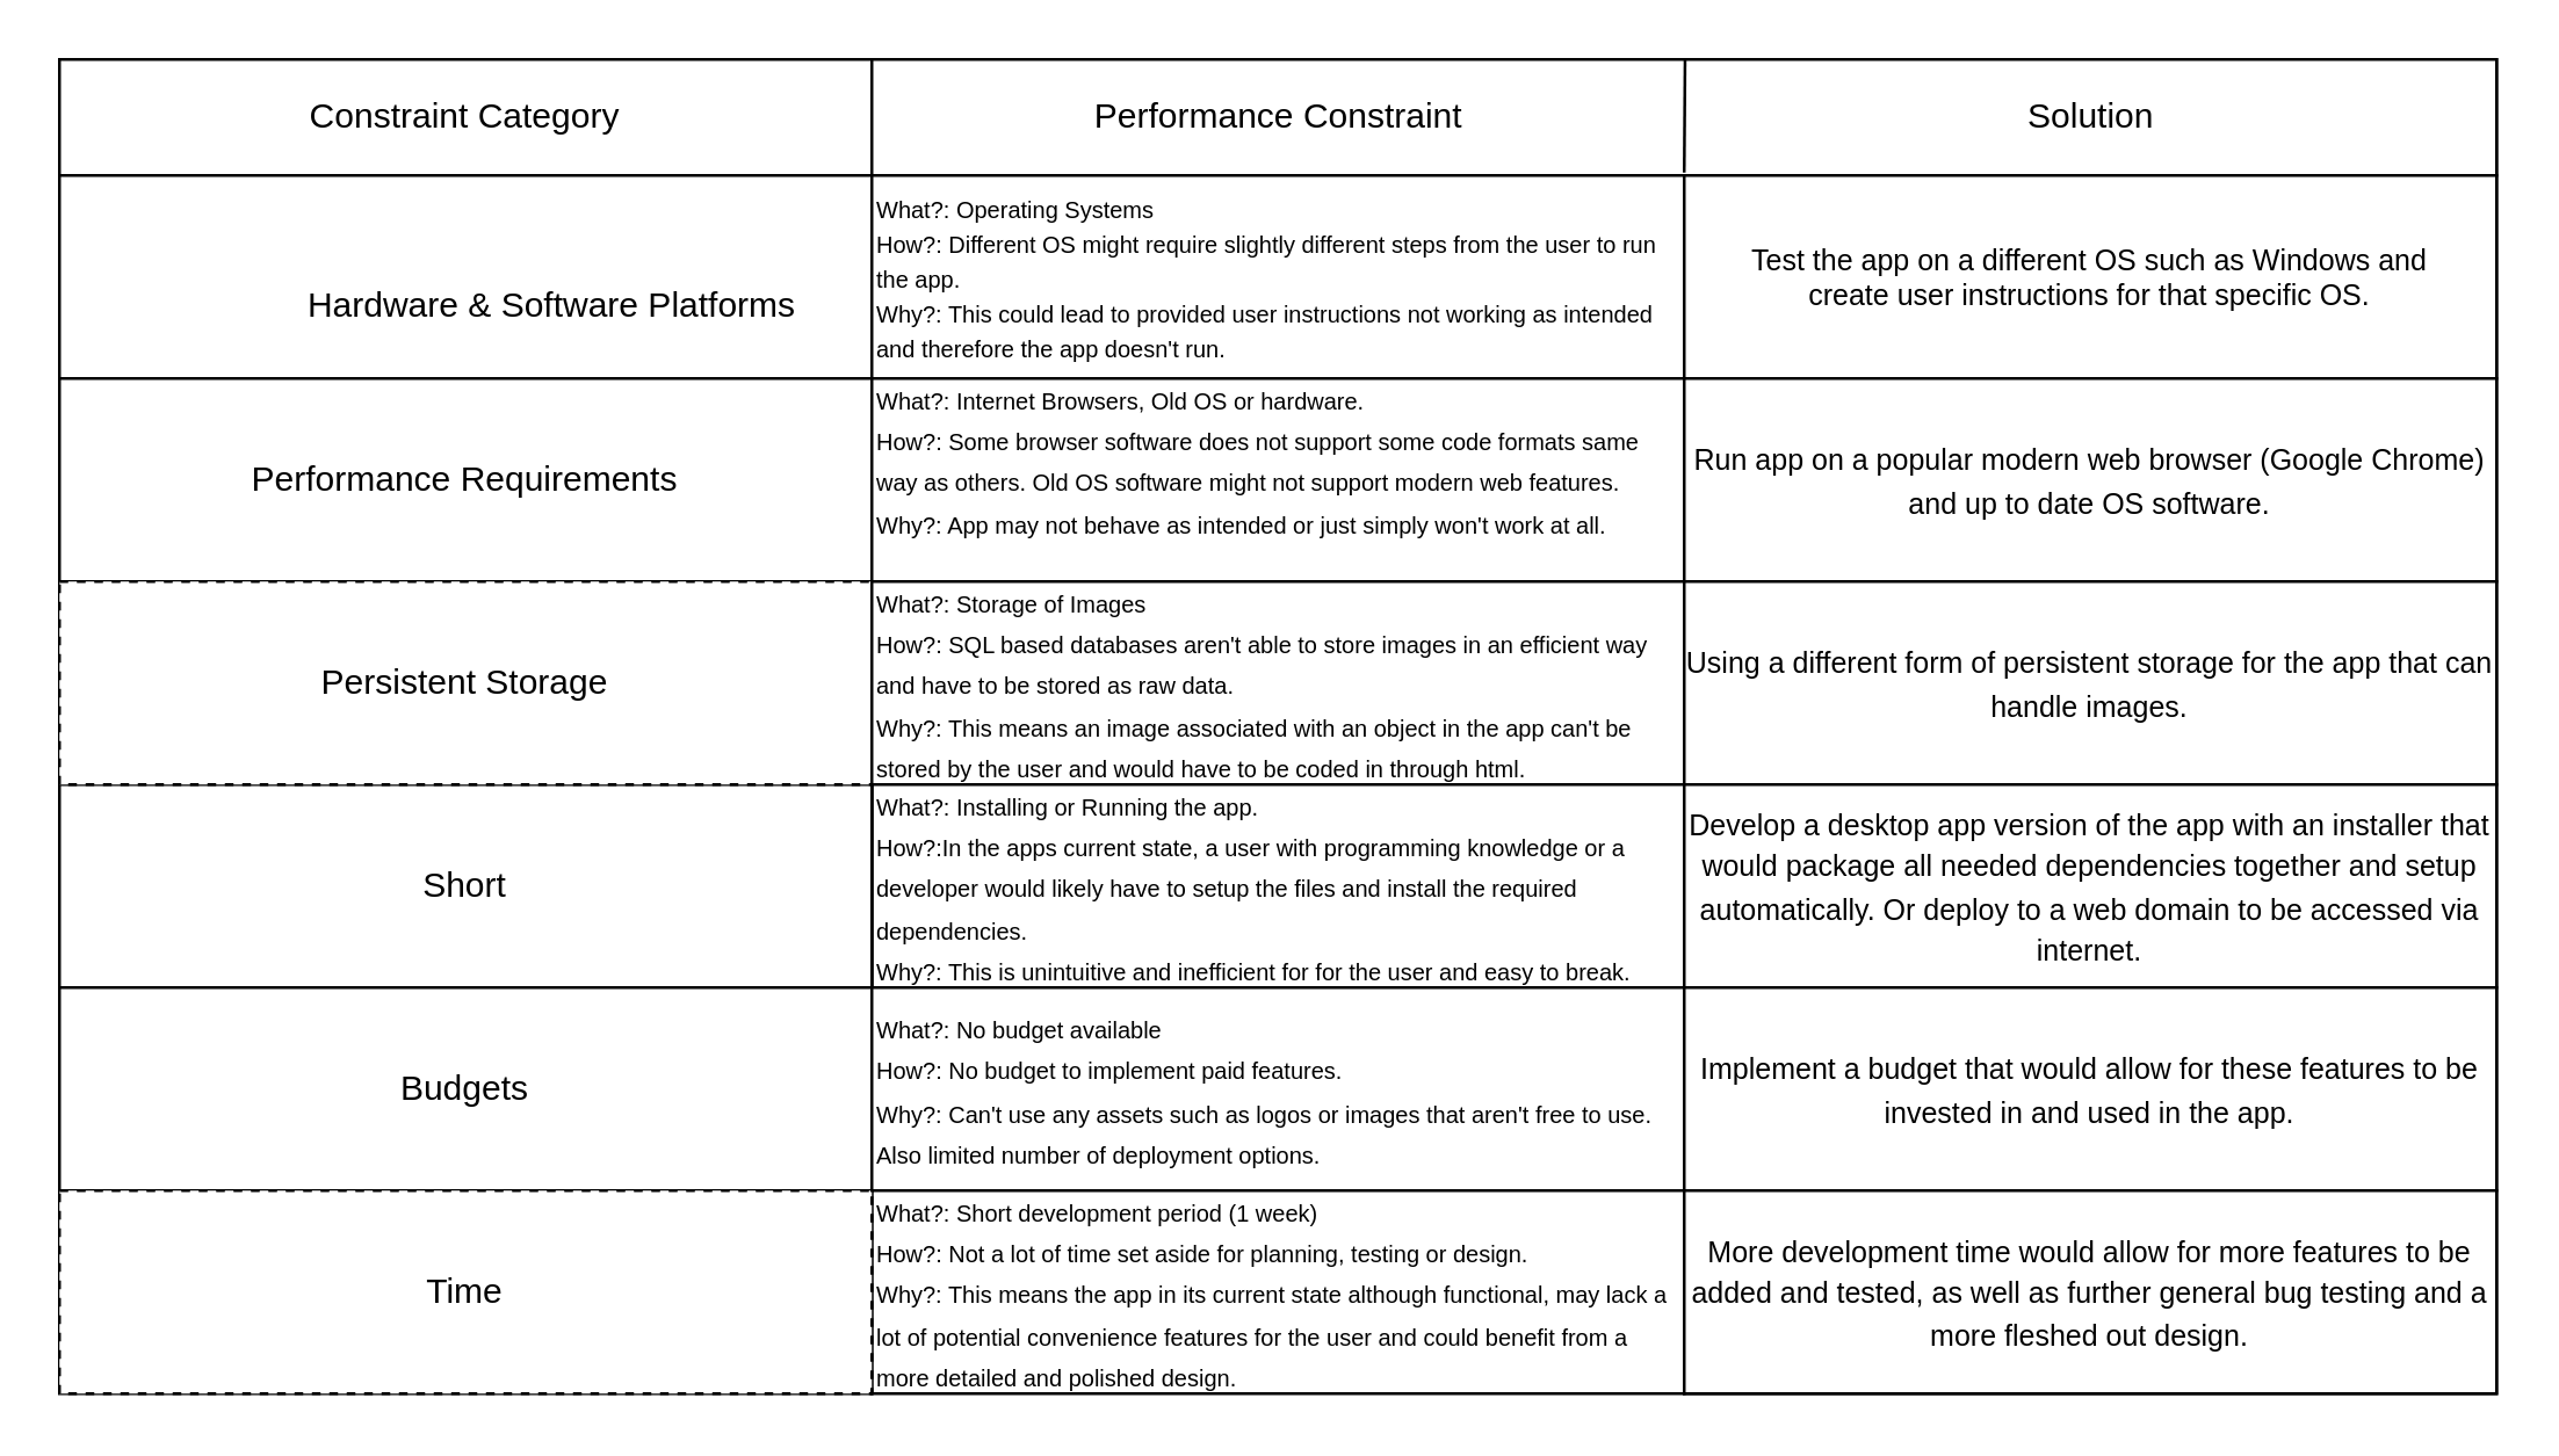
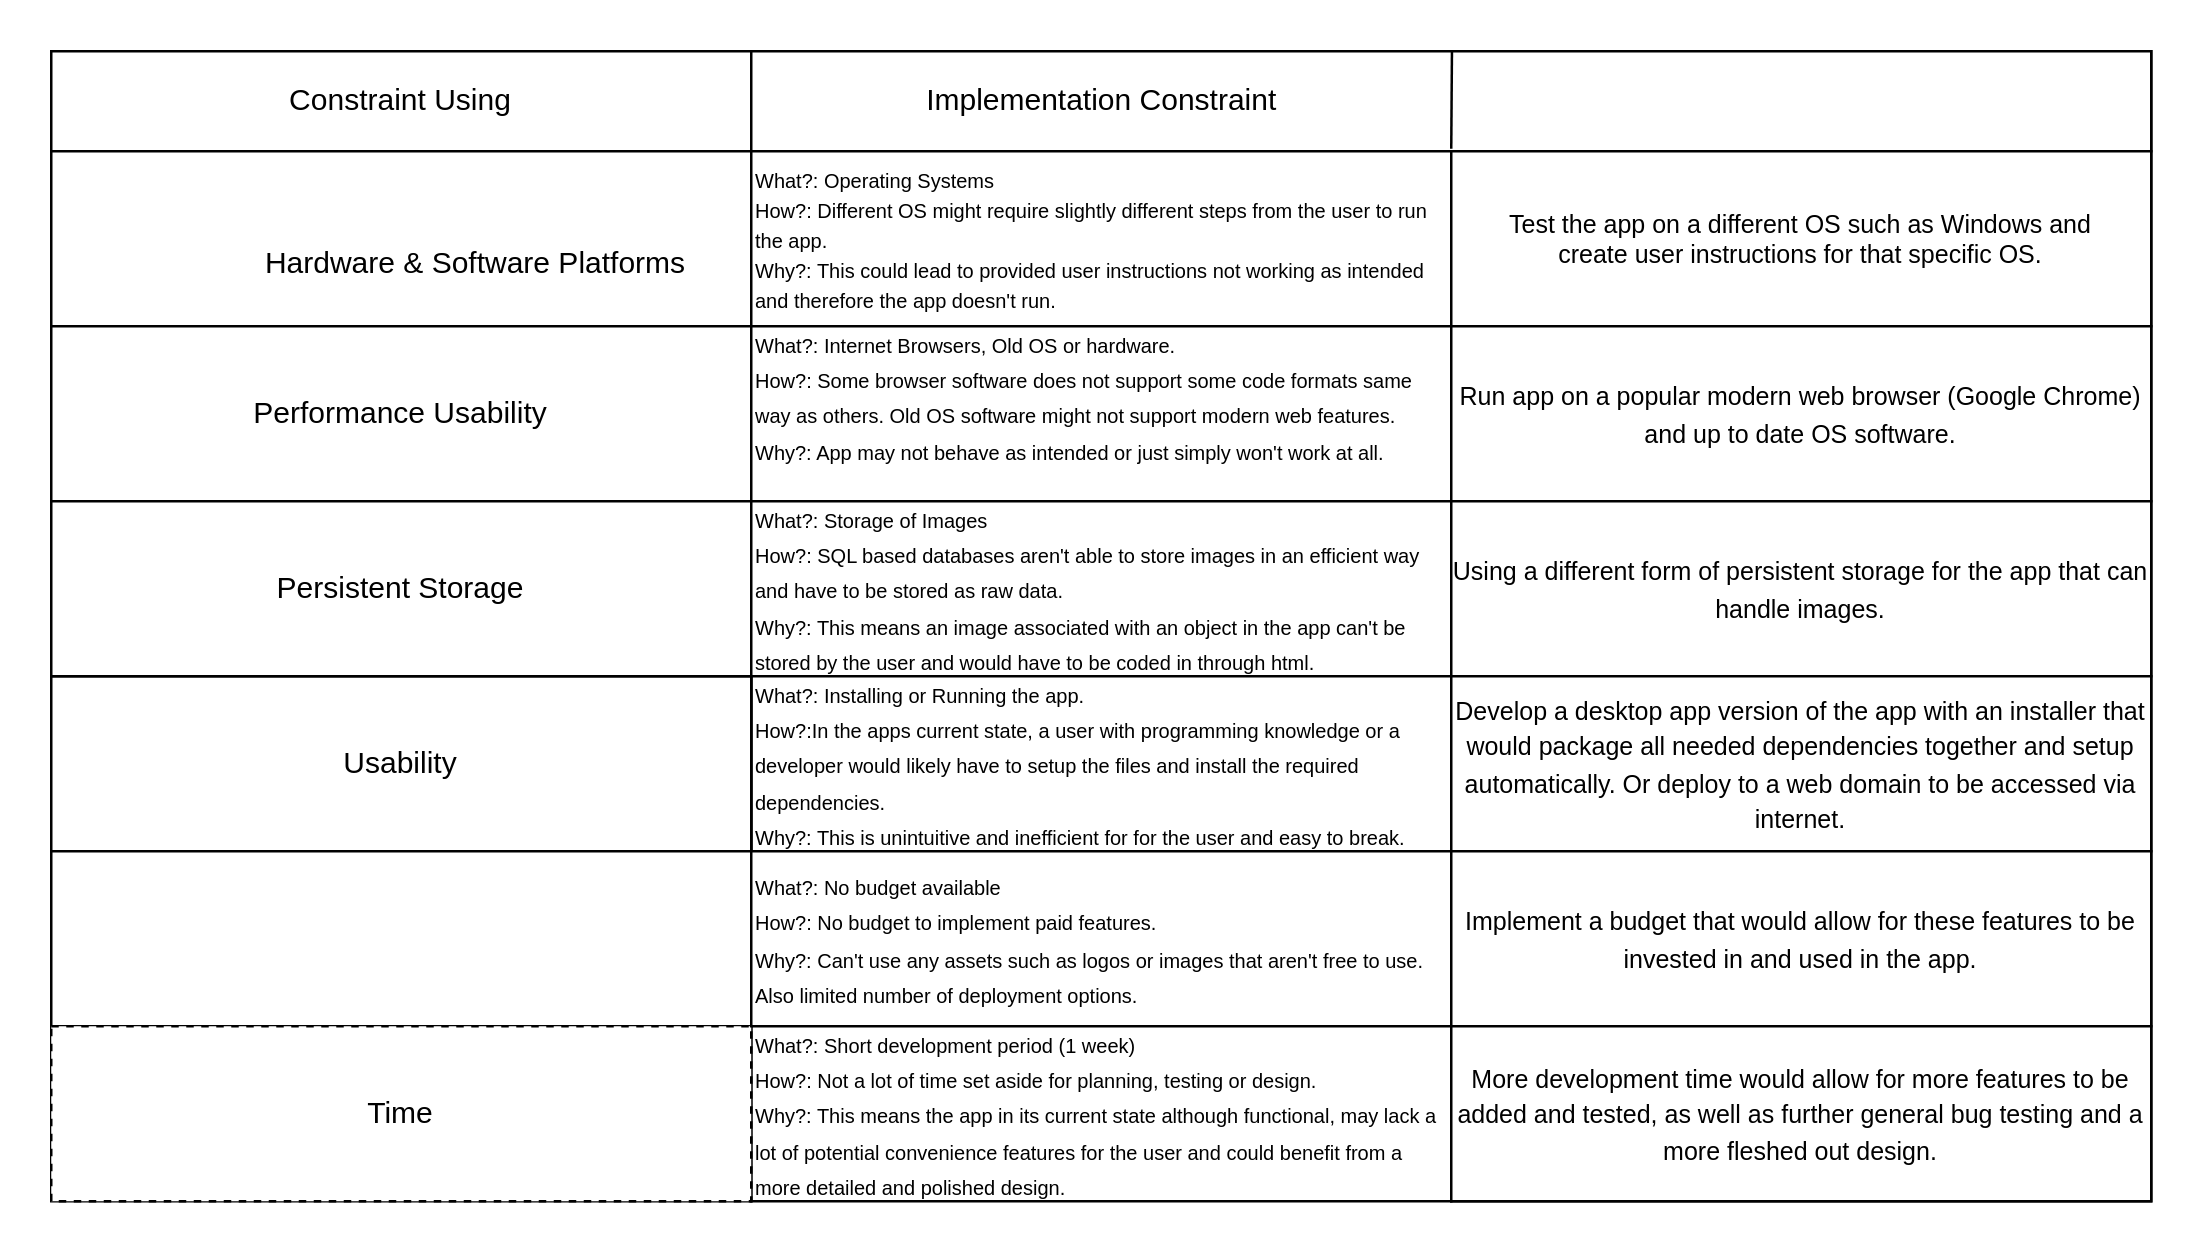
- <mxCell id="7" value="Constraint Category" style="text;html=1;strokeColor=none;fillColor=none;align=center;verticalAlign=middle;whiteSpace=wrap;rounded=0;" parent="1" vertex="1"><mxGeometry x="100" y="22.5" width="120" height="35" as="geometry" /></mxCell>
+ <mxCell id="7" value="Constraint Using" style="text;html=1;strokeColor=none;fillColor=none;align=center;verticalAlign=middle;whiteSpace=wrap;rounded=0;" parent="1" vertex="1"><mxGeometry x="100" y="22.5" width="120" height="35" as="geometry" /></mxCell>
- <mxCell id="8" value="Performance Constraint" style="text;html=1;strokeColor=none;fillColor=none;align=center;verticalAlign=middle;whiteSpace=wrap;rounded=0;" parent="1" vertex="1"><mxGeometry x="363.75" y="27.5" width="152.5" height="25" as="geometry" /></mxCell>
+ <mxCell id="8" value="Implementation Constraint" style="text;html=1;strokeColor=none;fillColor=none;align=center;verticalAlign=middle;whiteSpace=wrap;rounded=0;" parent="1" vertex="1"><mxGeometry x="363.75" y="27.5" width="152.5" height="25" as="geometry" /></mxCell>
- <mxCell id="9" value="Solution" style="text;html=1;strokeColor=none;fillColor=none;align=center;verticalAlign=middle;whiteSpace=wrap;rounded=0;" parent="1" vertex="1"><mxGeometry x="672.5" y="22.5" width="95" height="35" as="geometry" /></mxCell>
- <mxCell id="19" value="Performance Requirements" style="text;html=1;strokeColor=none;fillColor=none;align=center;verticalAlign=middle;whiteSpace=wrap;rounded=0;fontSize=12;" parent="1" vertex="1"><mxGeometry x="30" y="140" width="260" height="50" as="geometry" /></mxCell>
+ <mxCell id="19" value="Performance Usability" style="text;html=1;strokeColor=none;fillColor=none;align=center;verticalAlign=middle;whiteSpace=wrap;rounded=0;fontSize=12;" parent="1" vertex="1"><mxGeometry x="30" y="140" width="260" height="50" as="geometry" /></mxCell>
- <mxCell id="22" value="Persistent Storage" style="rounded=0;whiteSpace=wrap;html=1;dashed=1;" parent="1" vertex="1"><mxGeometry x="20" y="200" width="280" height="70" as="geometry" /></mxCell>
+ <mxCell id="22" value="Persistent Storage" style="rounded=0;whiteSpace=wrap;html=1;" parent="1" vertex="1"><mxGeometry x="20" y="200" width="280" height="70" as="geometry" /></mxCell>
- <mxCell id="27" value="Short" style="text;html=1;strokeColor=none;fillColor=none;align=center;verticalAlign=middle;whiteSpace=wrap;rounded=0;" vertex="1" parent="1"><mxGeometry x="20" y="270" width="280" height="70" as="geometry" /></mxCell>
+ <mxCell id="27" value="Usability" style="text;html=1;strokeColor=none;fillColor=none;align=center;verticalAlign=middle;whiteSpace=wrap;rounded=0;" vertex="1" parent="1"><mxGeometry x="20" y="270" width="280" height="70" as="geometry" /></mxCell>
- <mxCell id="34" value="Budgets" style="text;html=1;strokeColor=none;fillColor=none;align=center;verticalAlign=middle;whiteSpace=wrap;rounded=0;" vertex="1" parent="1"><mxGeometry x="20" y="340" width="280" height="70" as="geometry" /></mxCell>
